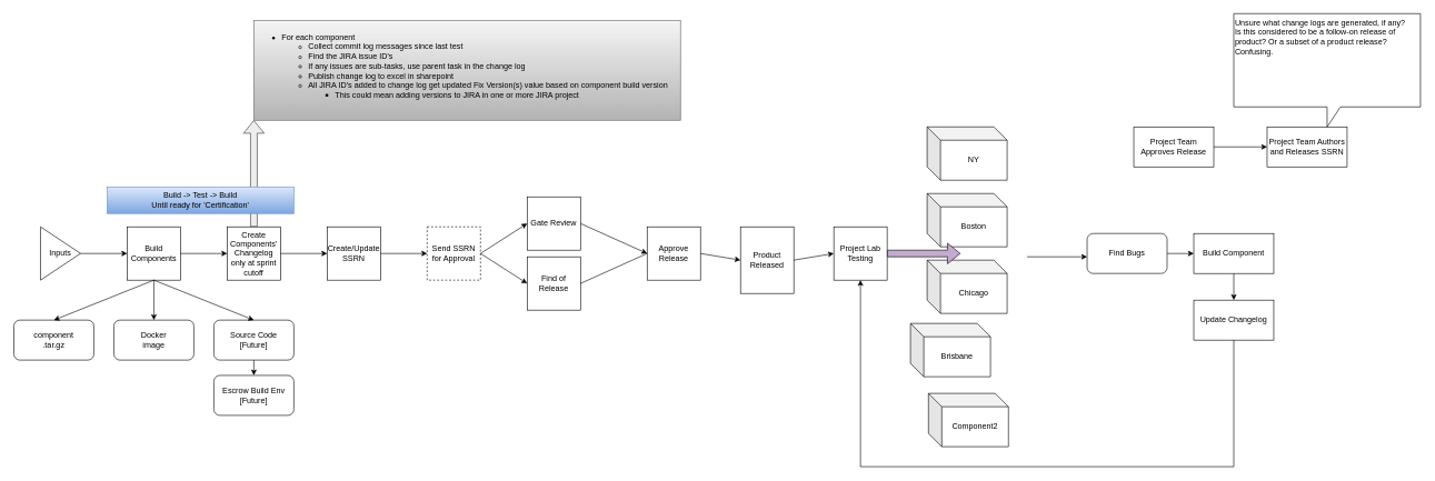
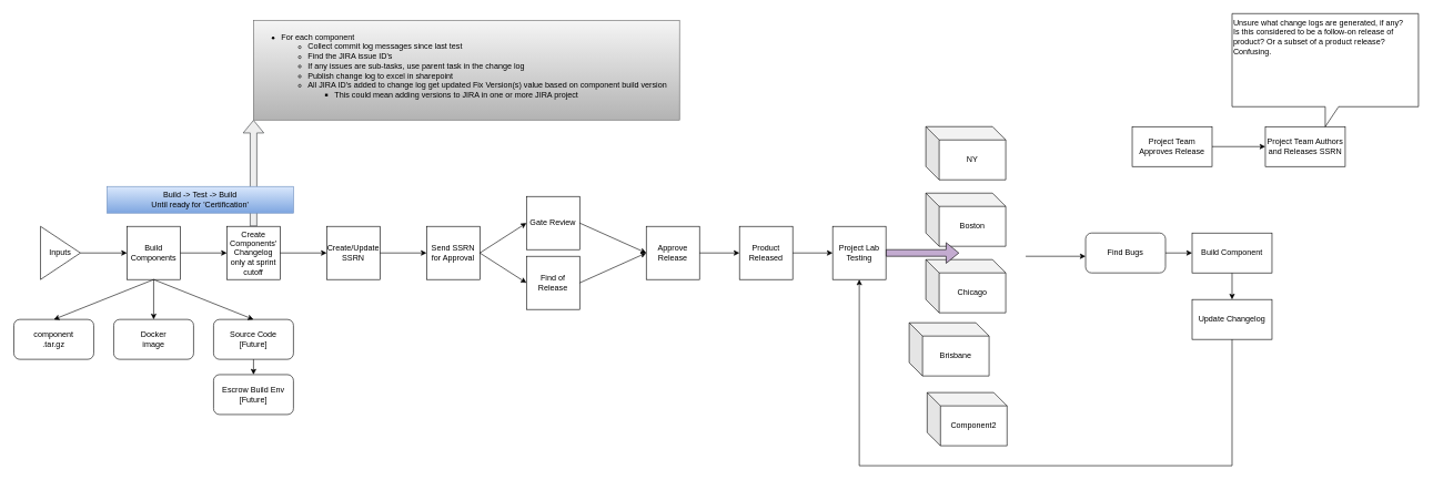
- <mxCell id="19" value="Send SSRN for Approval" style="whiteSpace=wrap;html=1;aspect=fixed;dashed=1;" parent="1" vertex="1"><mxGeometry x="640" y="340" width="80" height="80" as="geometry" /></mxCell>
+ <mxCell id="19" value="Send SSRN for Approval" style="whiteSpace=wrap;html=1;aspect=fixed;" parent="1" vertex="1"><mxGeometry x="640" y="340" width="80" height="80" as="geometry" /></mxCell>
- <mxCell id="26" value="" style="endArrow=none;html=1;rounded=0;exitX=1;exitY=0.5;exitDx=0;exitDy=0;entryX=0;entryY=0.5;entryDx=0;entryDy=0;" parent="1" source="21" target="24" edge="1"><mxGeometry width="50" height="50" relative="1" as="geometry"><mxPoint x="880" y="345" as="sourcePoint" /><mxPoint x="980" y="390" as="targetPoint" /></mxGeometry></mxCell>
+ <mxCell id="26" value="" style="endArrow=classic;html=1;rounded=0;exitX=1;exitY=0.5;exitDx=0;exitDy=0;entryX=0;entryY=0.5;entryDx=0;entryDy=0;" parent="1" source="21" target="24" edge="1"><mxGeometry width="50" height="50" relative="1" as="geometry"><mxPoint x="880" y="345" as="sourcePoint" /><mxPoint x="980" y="390" as="targetPoint" /></mxGeometry></mxCell>
- <mxCell id="27" value="Product Released" style="whiteSpace=wrap;html=1;aspect=fixed;fontStyle=0" parent="1" vertex="1"><mxGeometry x="1110" y="340" width="80" height="100" as="geometry" /></mxCell>
+ <mxCell id="27" value="Product Released" style="whiteSpace=wrap;html=1;aspect=fixed;fontStyle=0" parent="1" vertex="1"><mxGeometry x="1110" y="340" width="80" height="80" as="geometry" /></mxCell>
